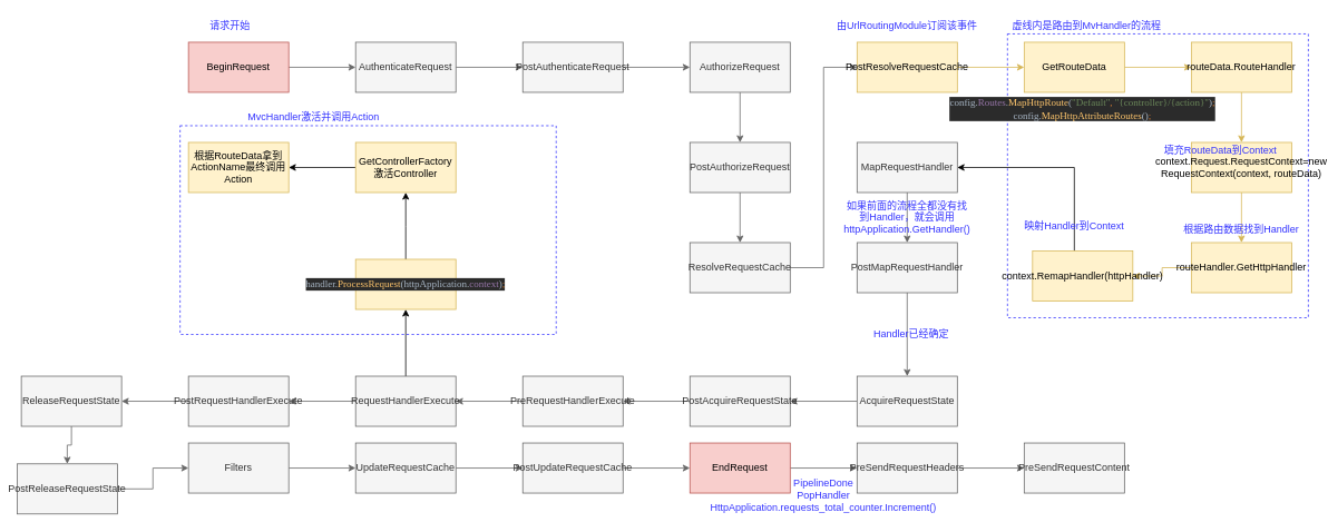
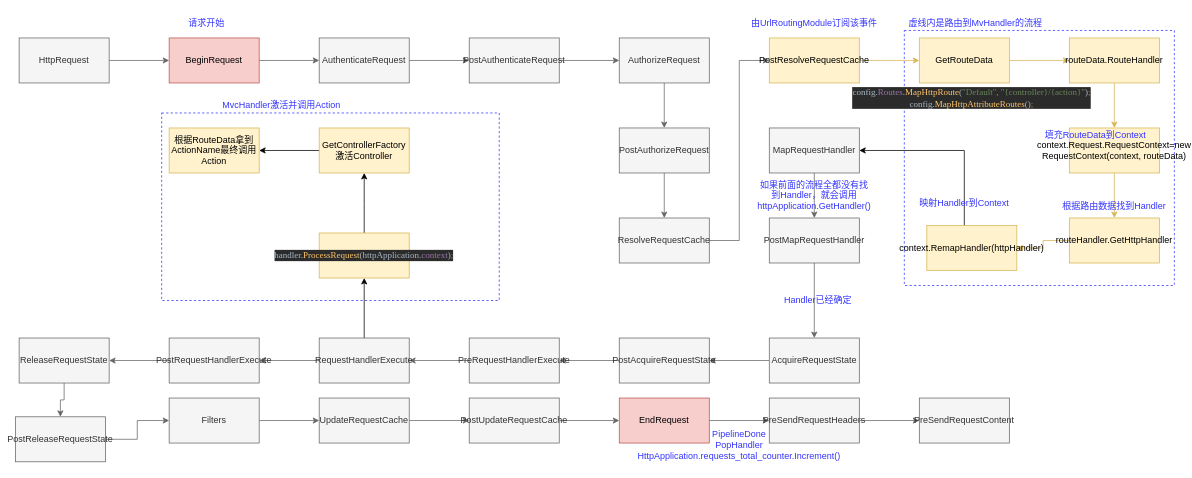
+ <mxCell id="4" value="HttpRequest" style="rounded=0;whiteSpace=wrap;html=1;fillColor=#f5f5f5;align=center;strokeColor=#666666;fontColor=#333333;" parent="1" vertex="1"><mxGeometry x="25" y="50" width="120" height="60" as="geometry" /></mxCell>
+ <mxCell id="3" value="" style="edgeStyle=orthogonalEdgeStyle;rounded=0;orthogonalLoop=1;jettySize=auto;html=1;fillColor=#f5f5f5;strokeColor=#666666;" parent="1" source="4" target="6" edge="1"><mxGeometry relative="1" as="geometry" /></mxCell>
